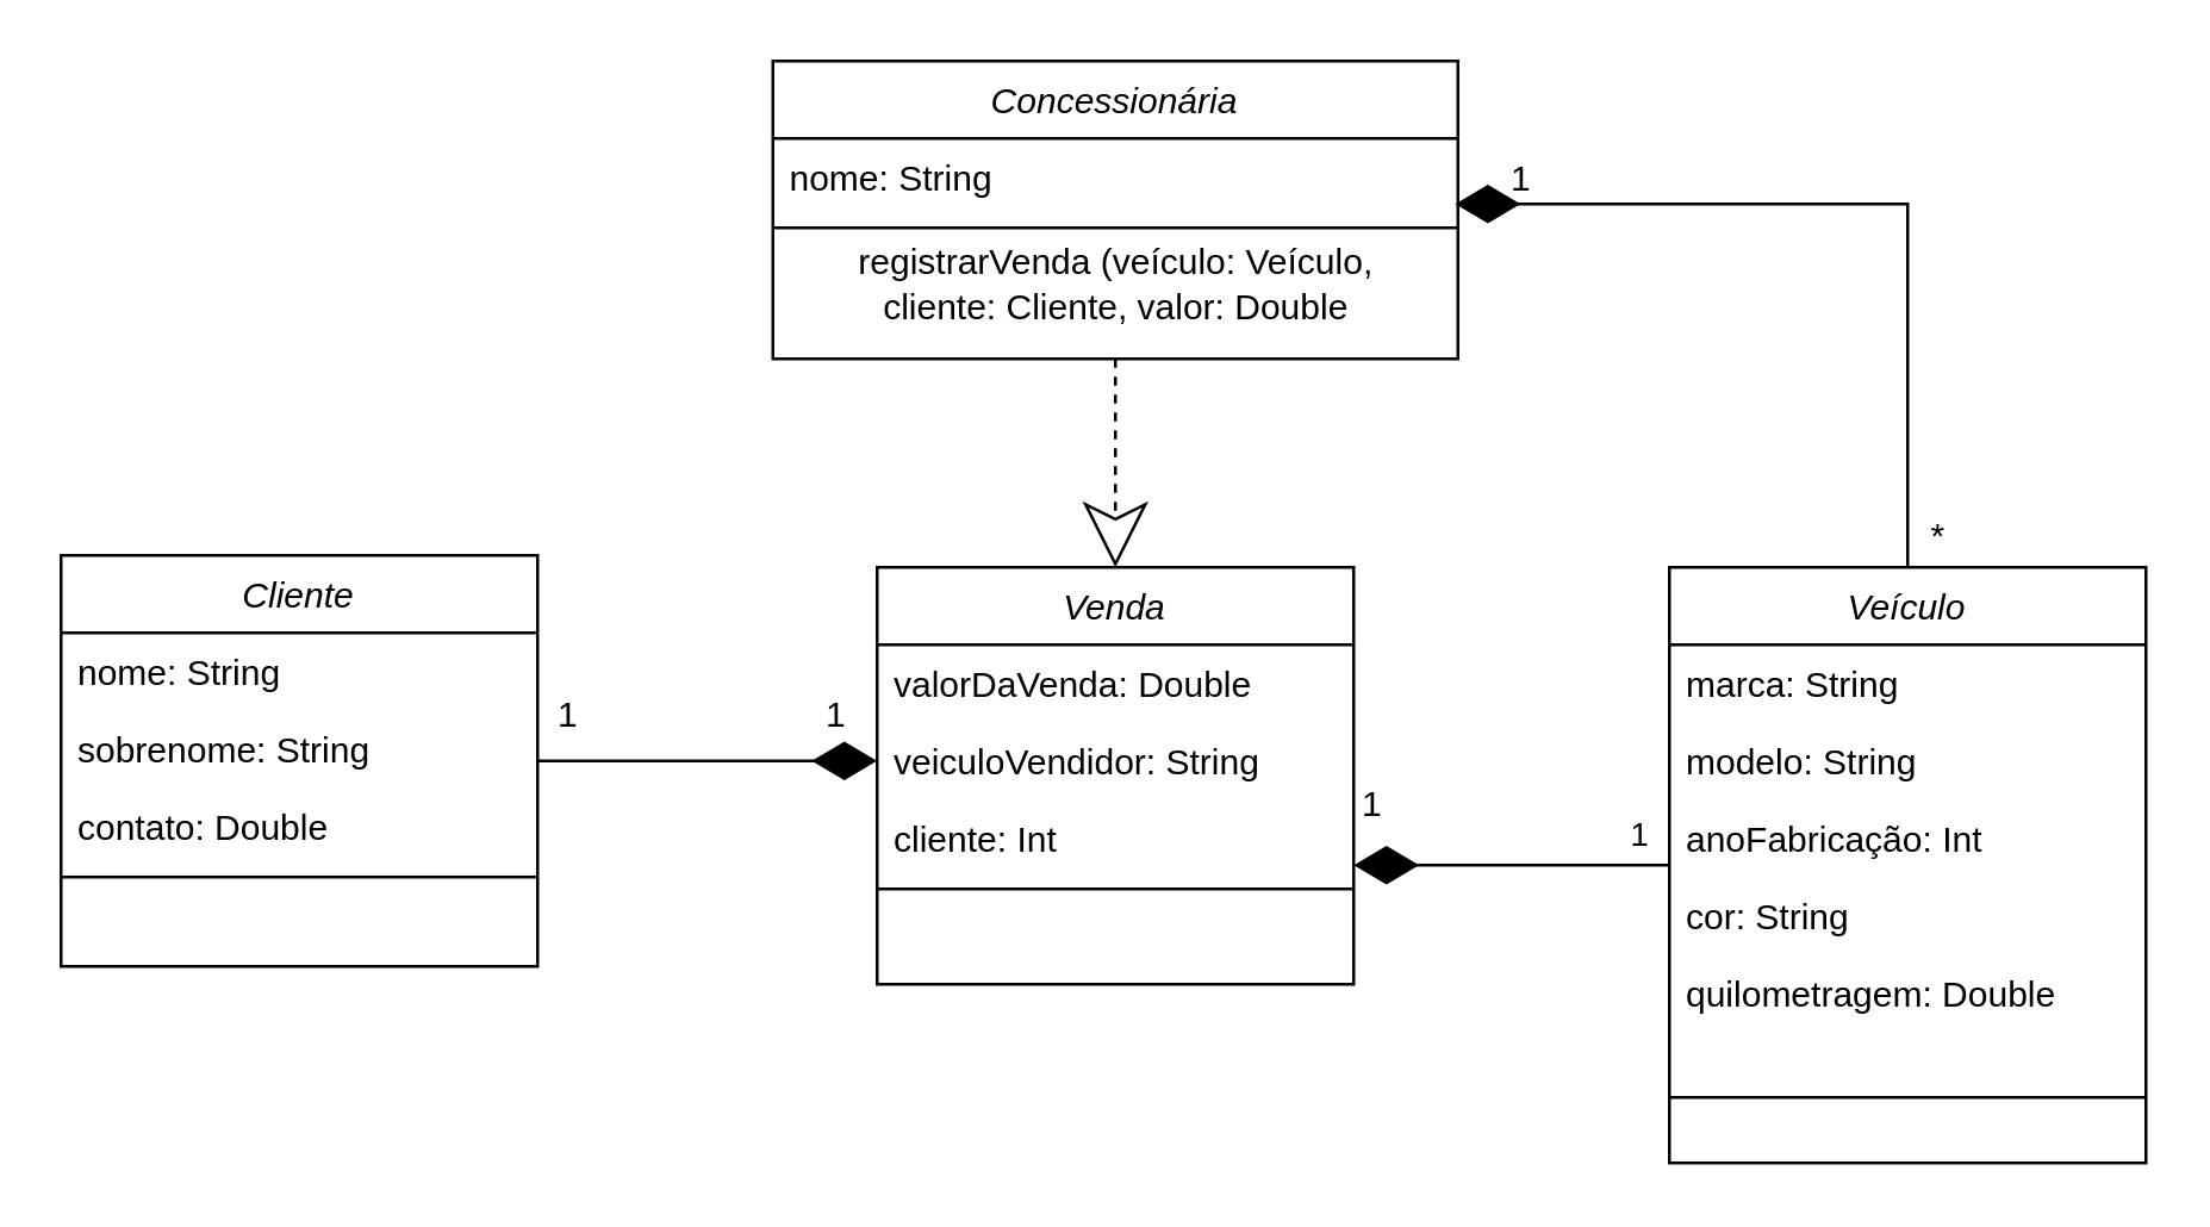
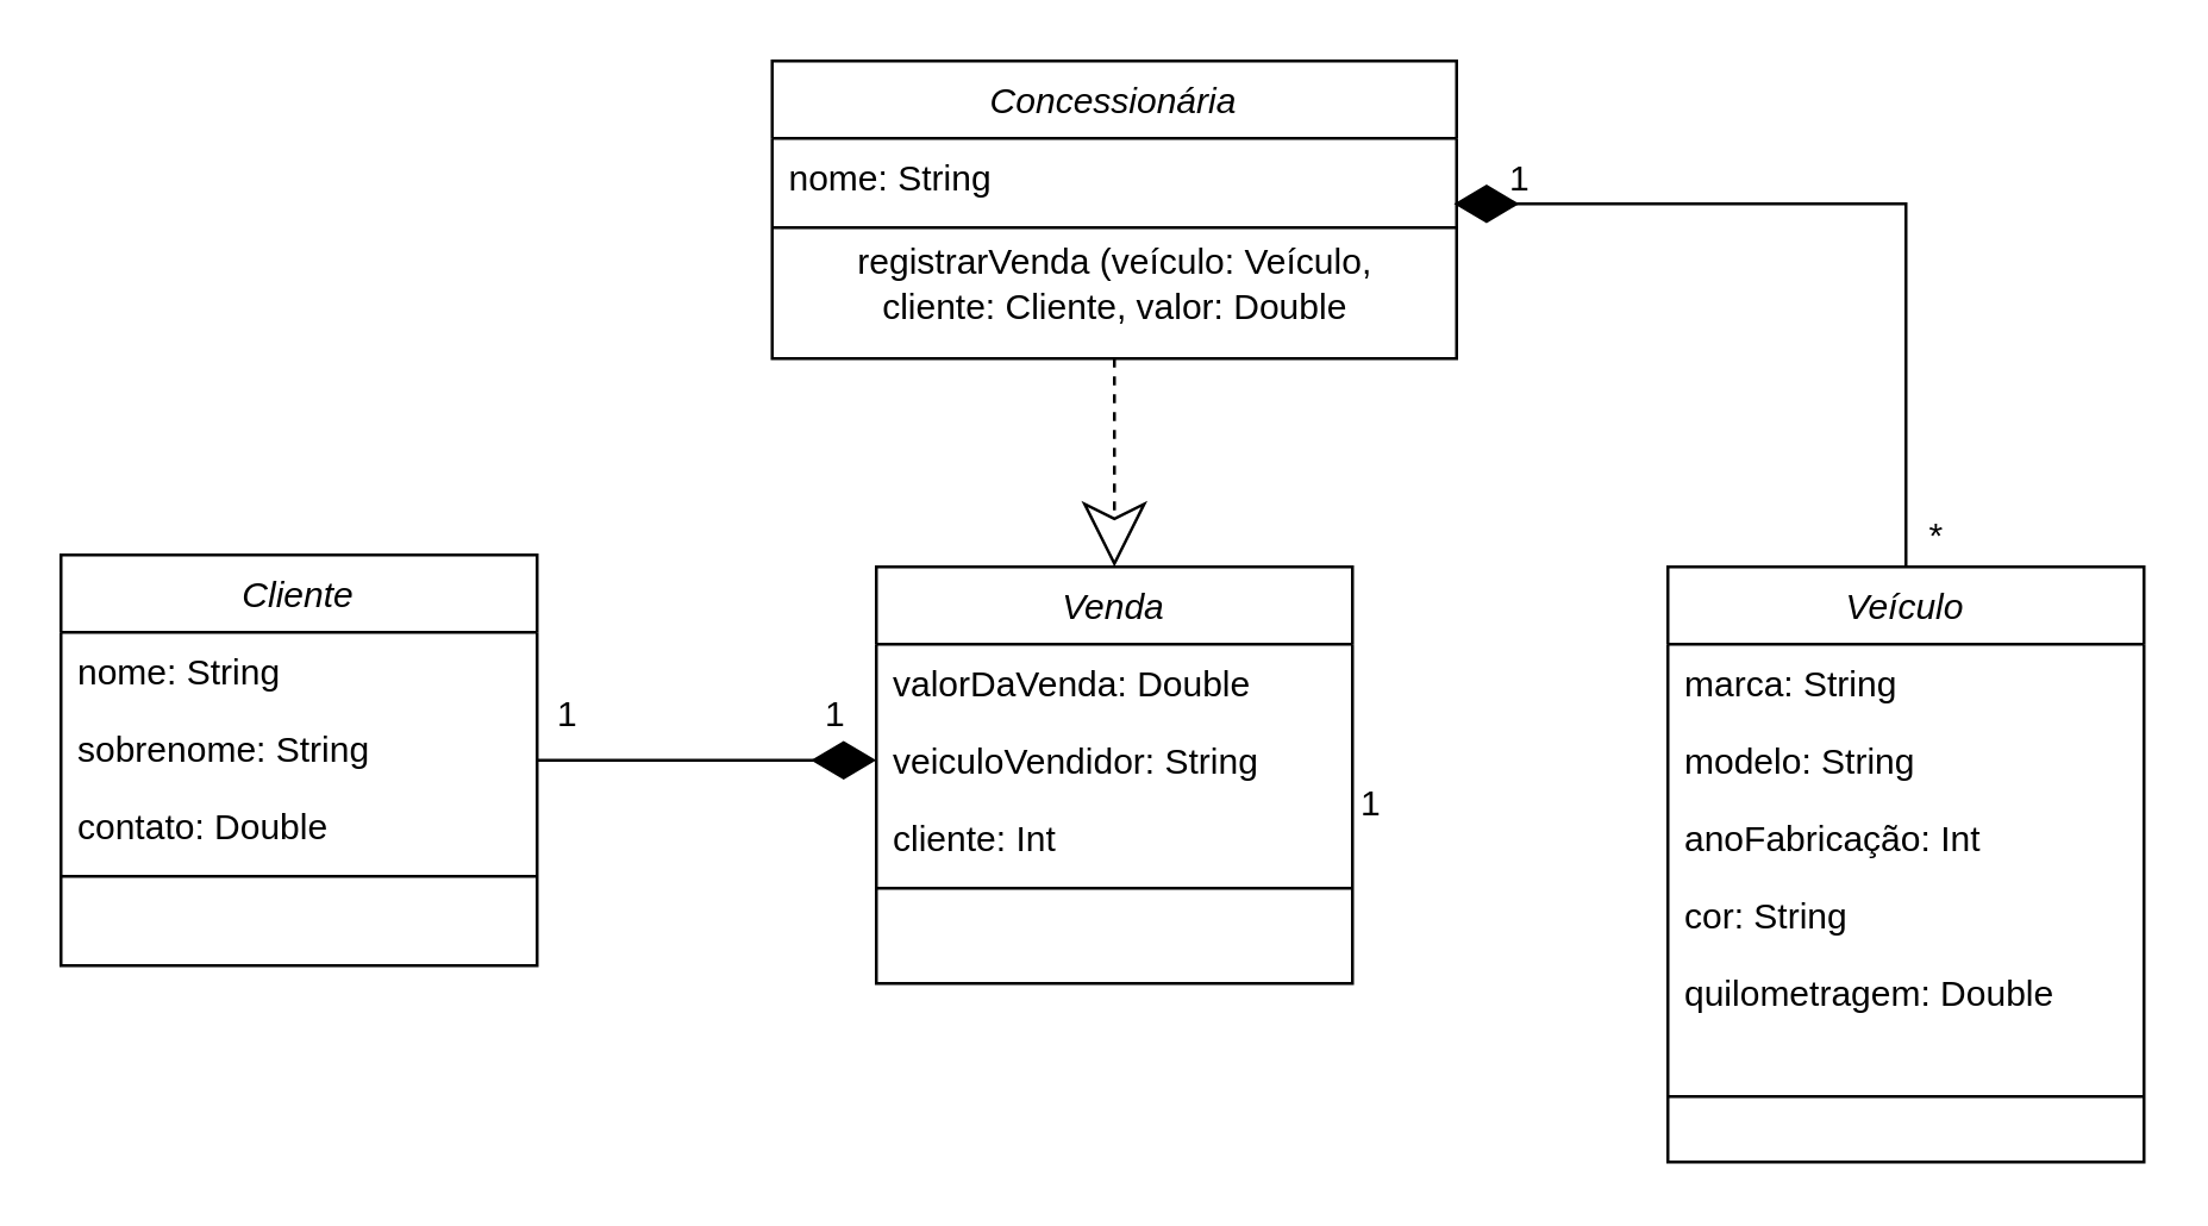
- <mxCell id="13" style="edgeStyle=orthogonalEdgeStyle;rounded=0;orthogonalLoop=1;jettySize=auto;html=1;entryX=1;entryY=0.846;entryDx=0;entryDy=0;entryPerimeter=0;endArrow=diamondThin;endFill=1;endSize=19;" edge="1" parent="1" source="15" target="10"><mxGeometry relative="1" as="geometry" /></mxCell>
- <mxCell id="14" value="1" style="edgeLabel;html=1;align=center;verticalAlign=middle;resizable=0;points=[];" vertex="1" connectable="0" parent="13"><mxGeometry x="-0.792" y="-2" relative="1" as="geometry"><mxPoint y="-8" as="offset" /></mxGeometry></mxCell>
